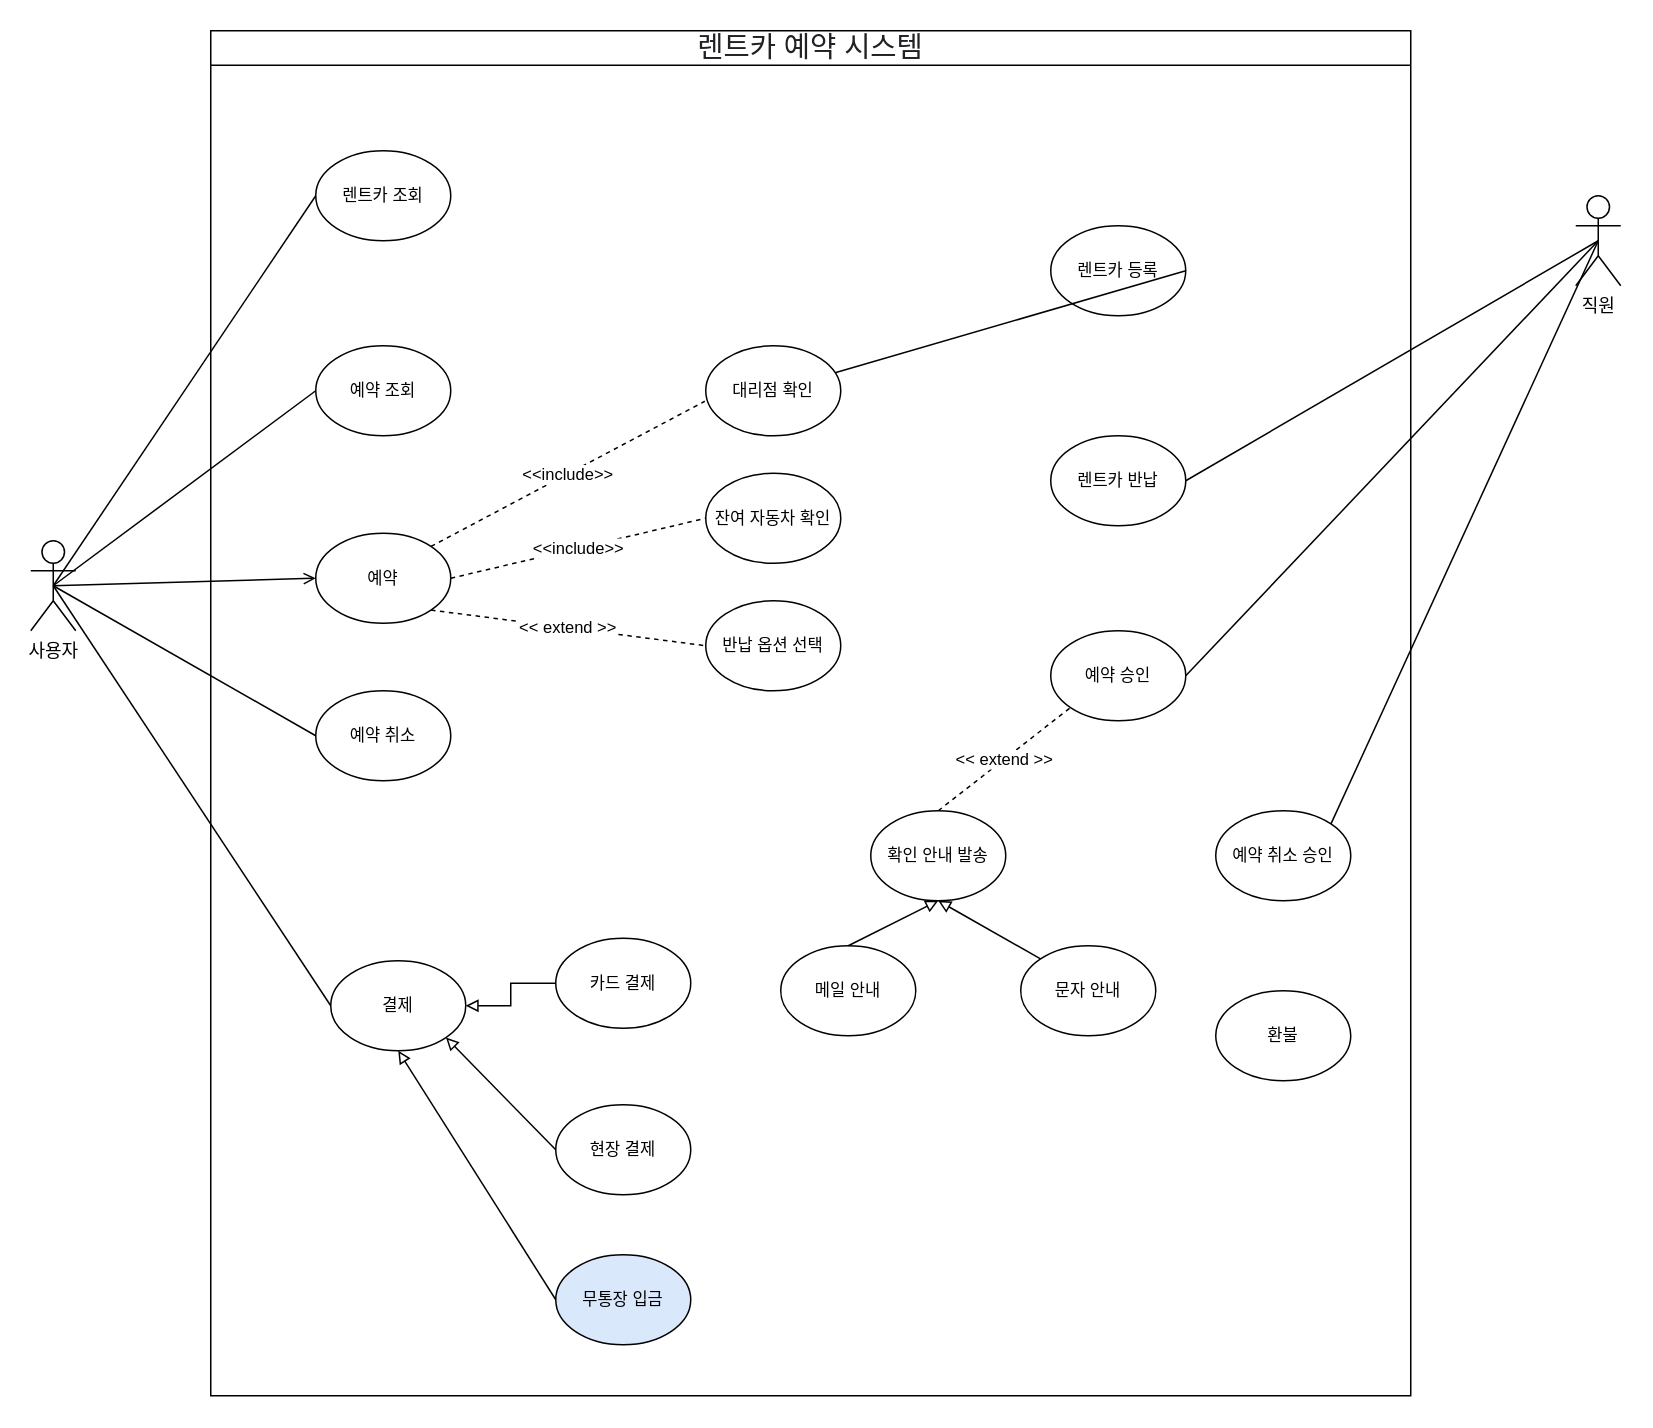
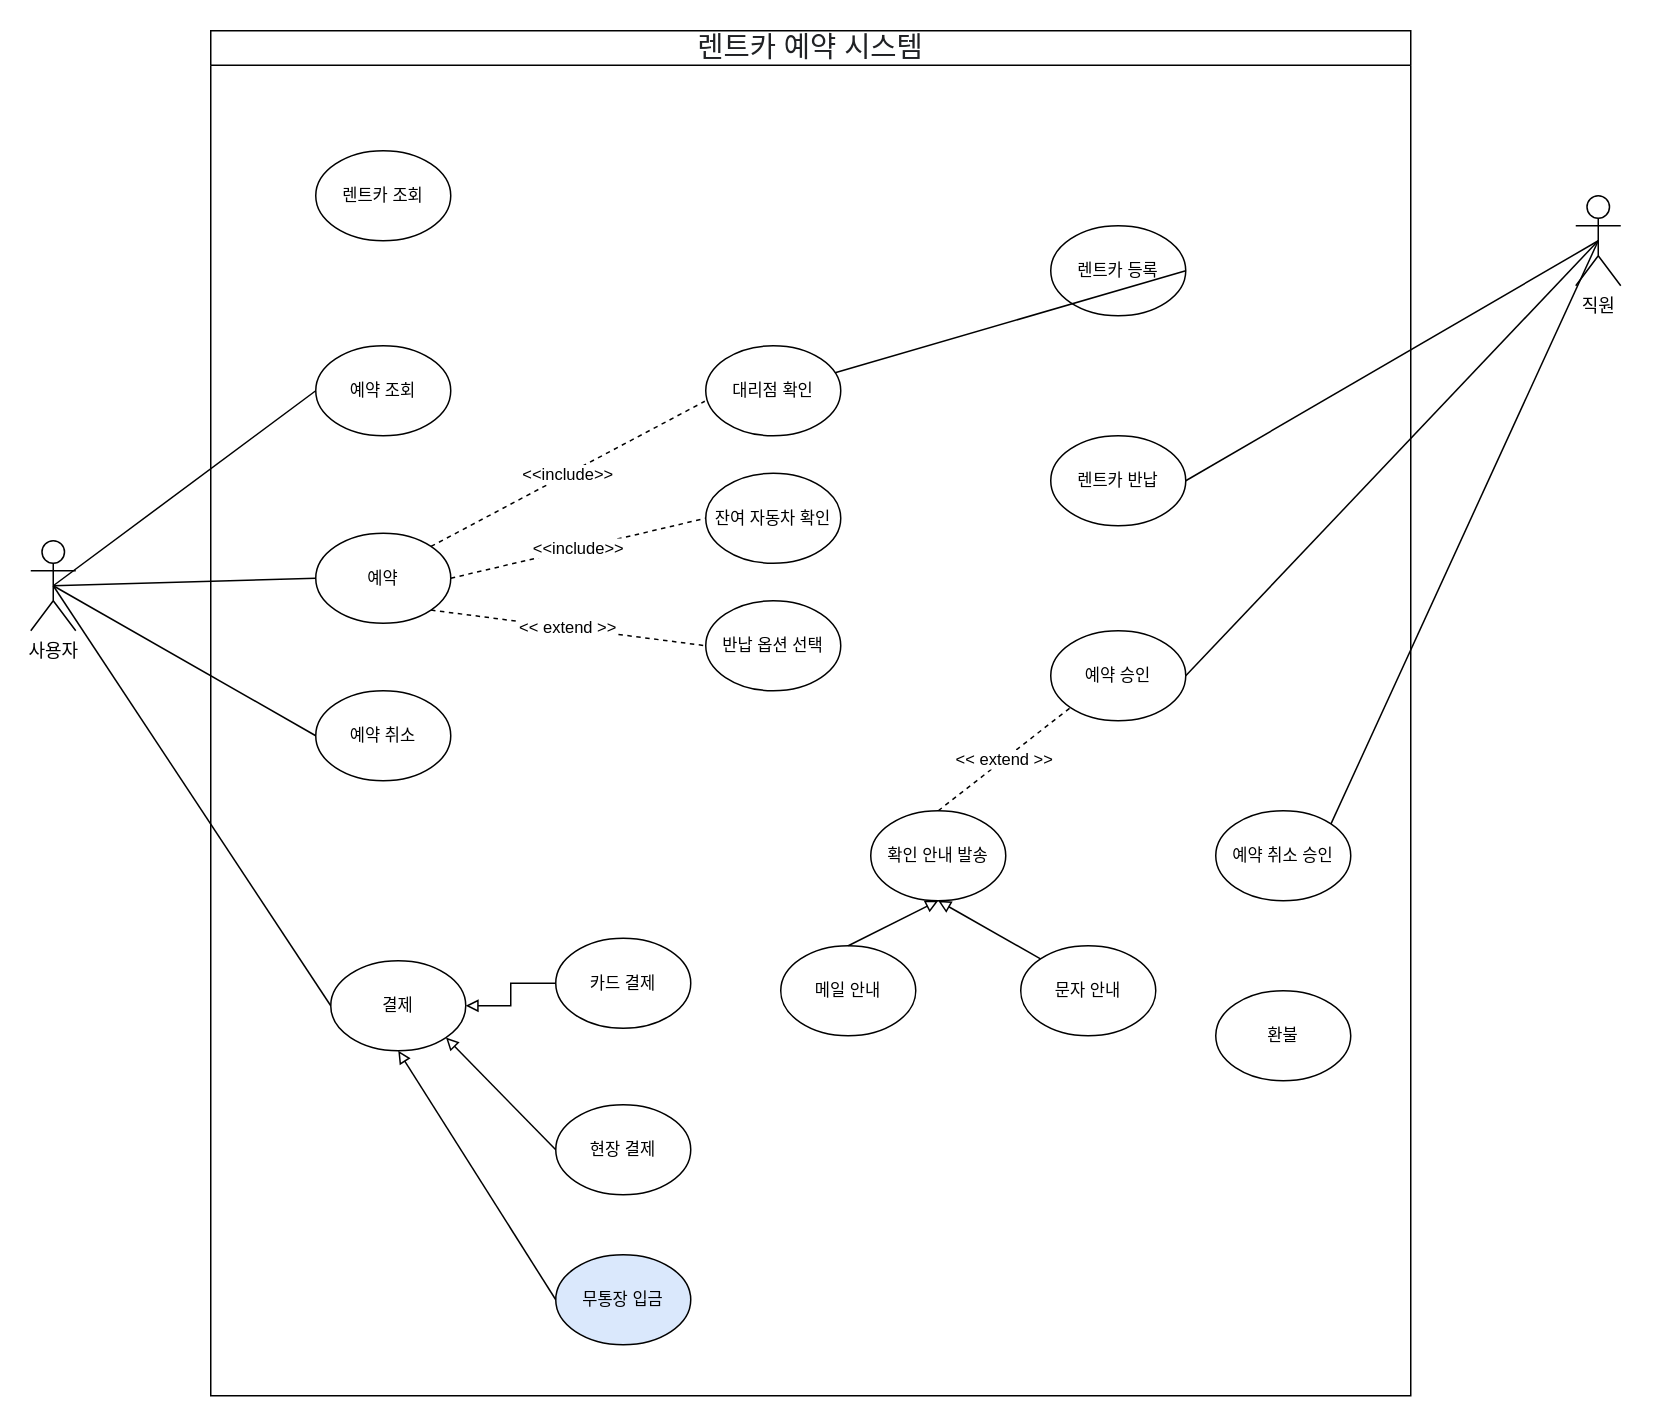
- <mxCell id="36" value="" style="endArrow=none;html=1;rounded=0;fontSize=19;entryX=0;entryY=0.5;entryDx=0;entryDy=0;exitX=0.5;exitY=0.5;exitDx=0;exitDy=0;exitPerimeter=0;" edge="1" parent="1" source="31" target="4"><mxGeometry width="50" height="50" relative="1" as="geometry"><mxPoint x="40" y="390" as="sourcePoint" /><mxPoint x="220" y="300" as="targetPoint" /></mxGeometry></mxCell>
- <mxCell id="33" value="" style="endArrow=open;html=1;rounded=0;fontSize=19;entryX=0;entryY=0.5;entryDx=0;entryDy=0;exitX=0.5;exitY=0.5;exitDx=0;exitDy=0;exitPerimeter=0;" edge="1" parent="1" source="31" target="8"><mxGeometry width="50" height="50" relative="1" as="geometry"><mxPoint x="65" y="280" as="sourcePoint" /><mxPoint x="230" y="434" as="targetPoint" /></mxGeometry></mxCell>
+ <mxCell id="33" value="" style="endArrow=none;html=1;rounded=0;fontSize=19;entryX=0;entryY=0.5;entryDx=0;entryDy=0;exitX=0.5;exitY=0.5;exitDx=0;exitDy=0;exitPerimeter=0;" edge="1" parent="1" source="31" target="8"><mxGeometry width="50" height="50" relative="1" as="geometry"><mxPoint x="65" y="280" as="sourcePoint" /><mxPoint x="230" y="434" as="targetPoint" /></mxGeometry></mxCell>
